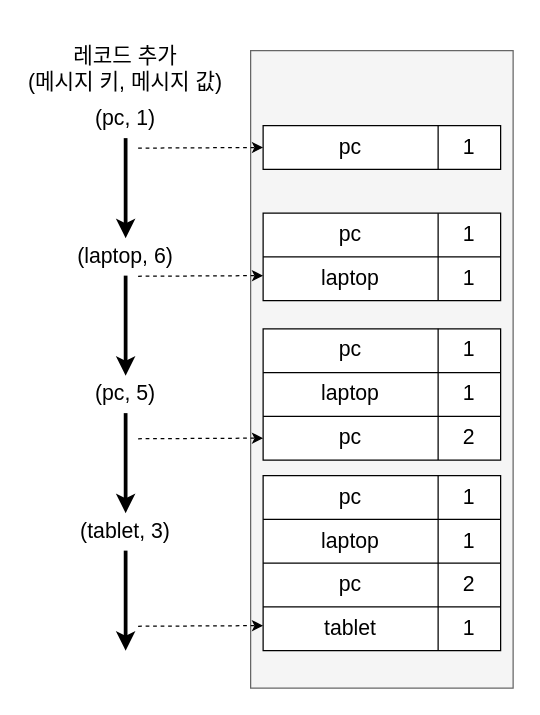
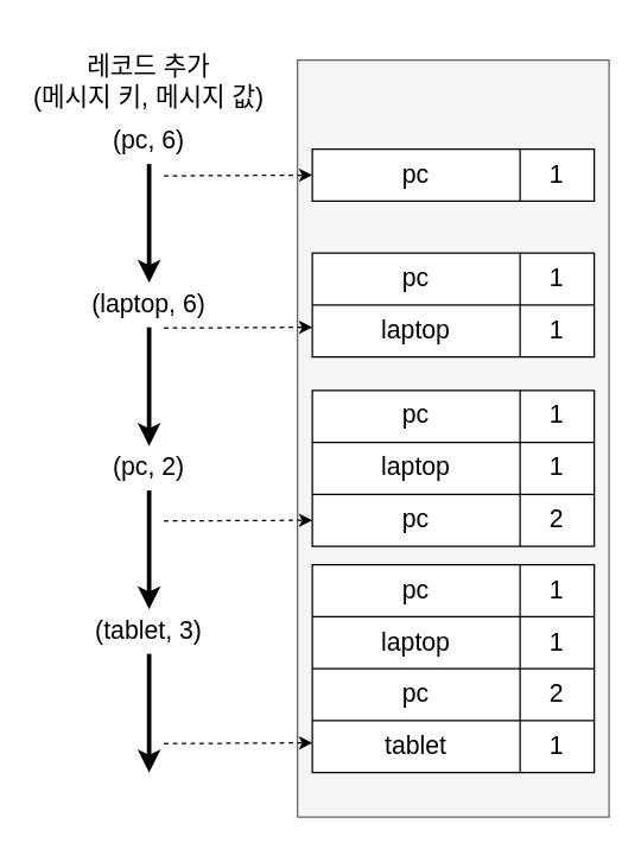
- <mxCell id="3" value="(pc, 1)" style="text;html=1;strokeColor=none;fillColor=none;align=center;verticalAlign=middle;whiteSpace=wrap;rounded=0;fontSize=17;" parent="1" vertex="1"><mxGeometry x="70" y="80" width="60" height="30" as="geometry" /></mxCell>
+ <mxCell id="3" value="(pc, 6)" style="text;html=1;strokeColor=none;fillColor=none;align=center;verticalAlign=middle;whiteSpace=wrap;rounded=0;fontSize=17;" parent="1" vertex="1"><mxGeometry x="70" y="80" width="60" height="30" as="geometry" /></mxCell>
- <mxCell id="7" value="(pc, 5)" style="text;html=1;strokeColor=none;fillColor=none;align=center;verticalAlign=middle;whiteSpace=wrap;rounded=0;fontSize=17;" parent="1" vertex="1"><mxGeometry x="20" y="300" width="160" height="30" as="geometry" /></mxCell>
+ <mxCell id="7" value="(pc, 2)" style="text;html=1;strokeColor=none;fillColor=none;align=center;verticalAlign=middle;whiteSpace=wrap;rounded=0;fontSize=17;" parent="1" vertex="1"><mxGeometry x="20" y="300" width="160" height="30" as="geometry" /></mxCell>
